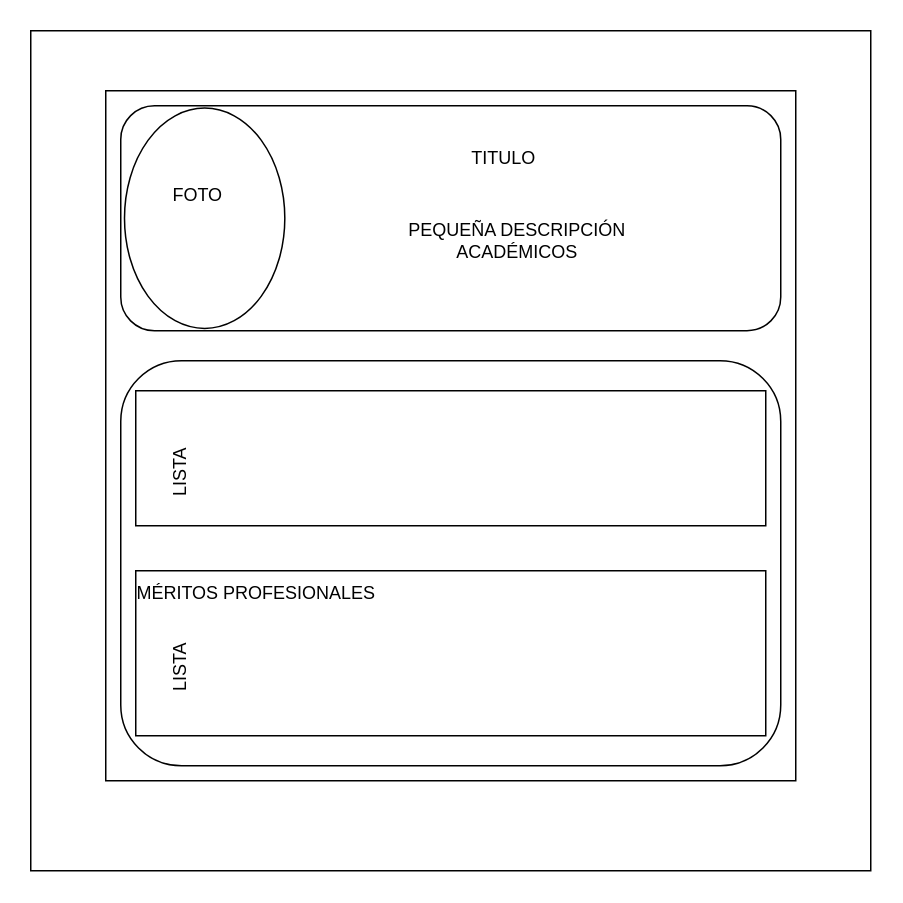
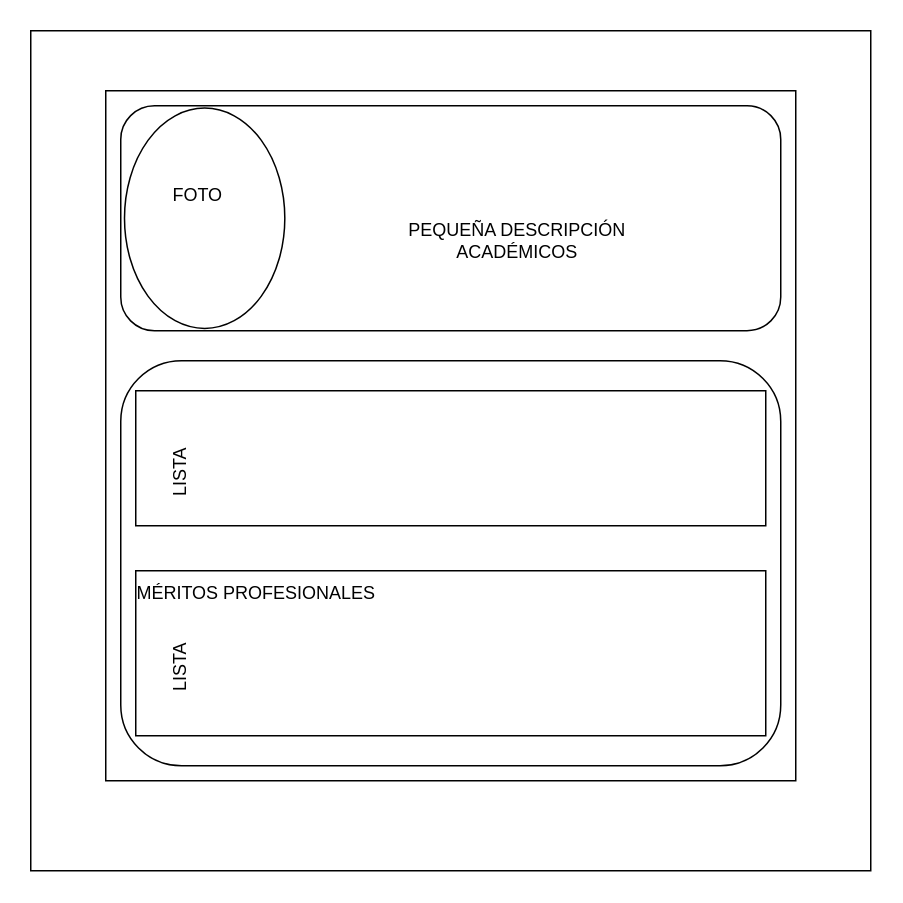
- <mxCell id="7" value="TITULO" style="text;html=1;align=center;verticalAlign=middle;resizable=0;points=[];autosize=1;strokeColor=none;fillColor=none;" vertex="1" parent="1"><mxGeometry x="300" y="90" width="70" height="30" as="geometry" /></mxCell>
